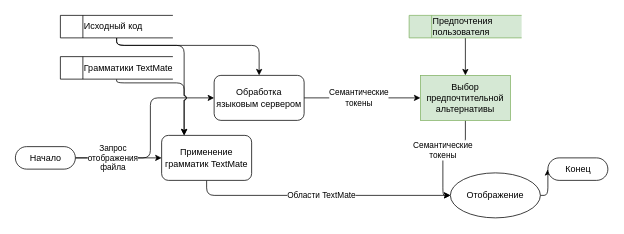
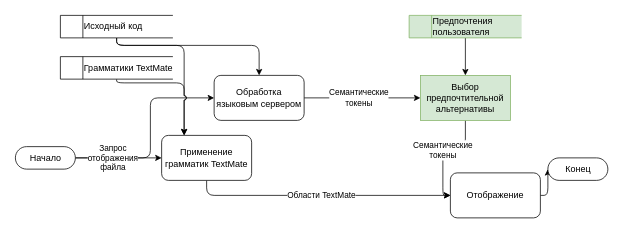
- <mxCell id="15" value="Отображение" style="ellipse;whiteSpace=wrap;html=1;" parent="1" vertex="1"><mxGeometry x="600" y="230" width="120" height="60" as="geometry" /></mxCell>
+ <mxCell id="15" value="Отображение" style="rounded=1;whiteSpace=wrap;html=1;" parent="1" vertex="1"><mxGeometry x="600" y="230" width="120" height="60" as="geometry" /></mxCell>
